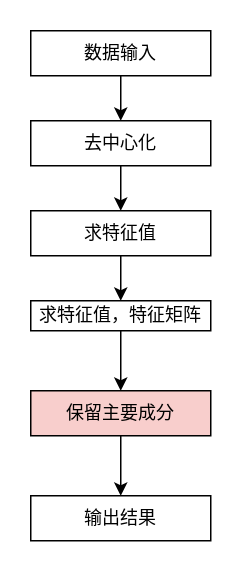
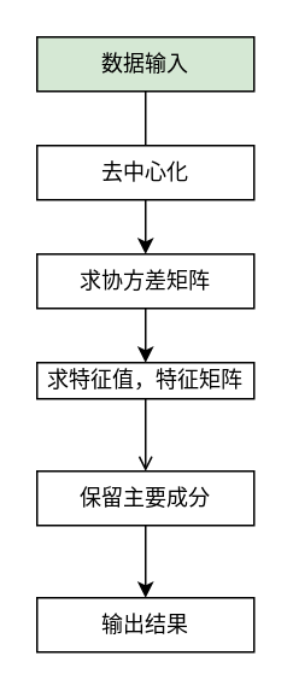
- <mxCell id="3" value="数据输入" style="rounded=0;whiteSpace=wrap;html=1;" vertex="1" parent="1"><mxGeometry x="20" y="20" width="120" height="30" as="geometry" /></mxCell>
+ <mxCell id="3" value="数据输入" style="rounded=0;whiteSpace=wrap;html=1;fillColor=#d5e8d4;" vertex="1" parent="1"><mxGeometry x="20" y="20" width="120" height="30" as="geometry" /></mxCell>
- <mxCell id="2" style="edgeStyle=orthogonalEdgeStyle;rounded=0;orthogonalLoop=1;jettySize=auto;html=1;entryX=0.5;entryY=0;entryDx=0;entryDy=0;" edge="1" parent="1" source="3" target="5"><mxGeometry relative="1" as="geometry" /></mxCell>
+ <mxCell id="2" style="edgeStyle=orthogonalEdgeStyle;rounded=0;orthogonalLoop=1;jettySize=auto;html=1;entryX=0.5;entryY=0;entryDx=0;entryDy=0;endArrow=none;" edge="1" parent="1" source="3" target="5"><mxGeometry relative="1" as="geometry" /></mxCell>
- <mxCell id="7" value="求特征值" style="rounded=0;whiteSpace=wrap;html=1;" vertex="1" parent="1"><mxGeometry x="20" y="140" width="120" height="30" as="geometry" /></mxCell>
+ <mxCell id="7" value="求协方差矩阵" style="rounded=0;whiteSpace=wrap;html=1;" vertex="1" parent="1"><mxGeometry x="20" y="140" width="120" height="30" as="geometry" /></mxCell>
- <mxCell id="9" style="edgeStyle=orthogonalEdgeStyle;rounded=0;orthogonalLoop=1;jettySize=auto;html=1;entryX=0.5;entryY=0;entryDx=0;entryDy=0;" edge="1" parent="1" source="10" target="12"><mxGeometry relative="1" as="geometry" /></mxCell>
+ <mxCell id="9" style="edgeStyle=orthogonalEdgeStyle;rounded=0;orthogonalLoop=1;jettySize=auto;html=1;entryX=0.5;entryY=0;entryDx=0;entryDy=0;endArrow=open;" edge="1" parent="1" source="10" target="12"><mxGeometry relative="1" as="geometry" /></mxCell>
- <mxCell id="12" value="保留主要成分" style="rounded=0;whiteSpace=wrap;html=1;fillColor=#f8cecc;" vertex="1" parent="1"><mxGeometry x="20" y="260" width="120" height="30" as="geometry" /></mxCell>
+ <mxCell id="12" value="保留主要成分" style="rounded=0;whiteSpace=wrap;html=1;" vertex="1" parent="1"><mxGeometry x="20" y="260" width="120" height="30" as="geometry" /></mxCell>
